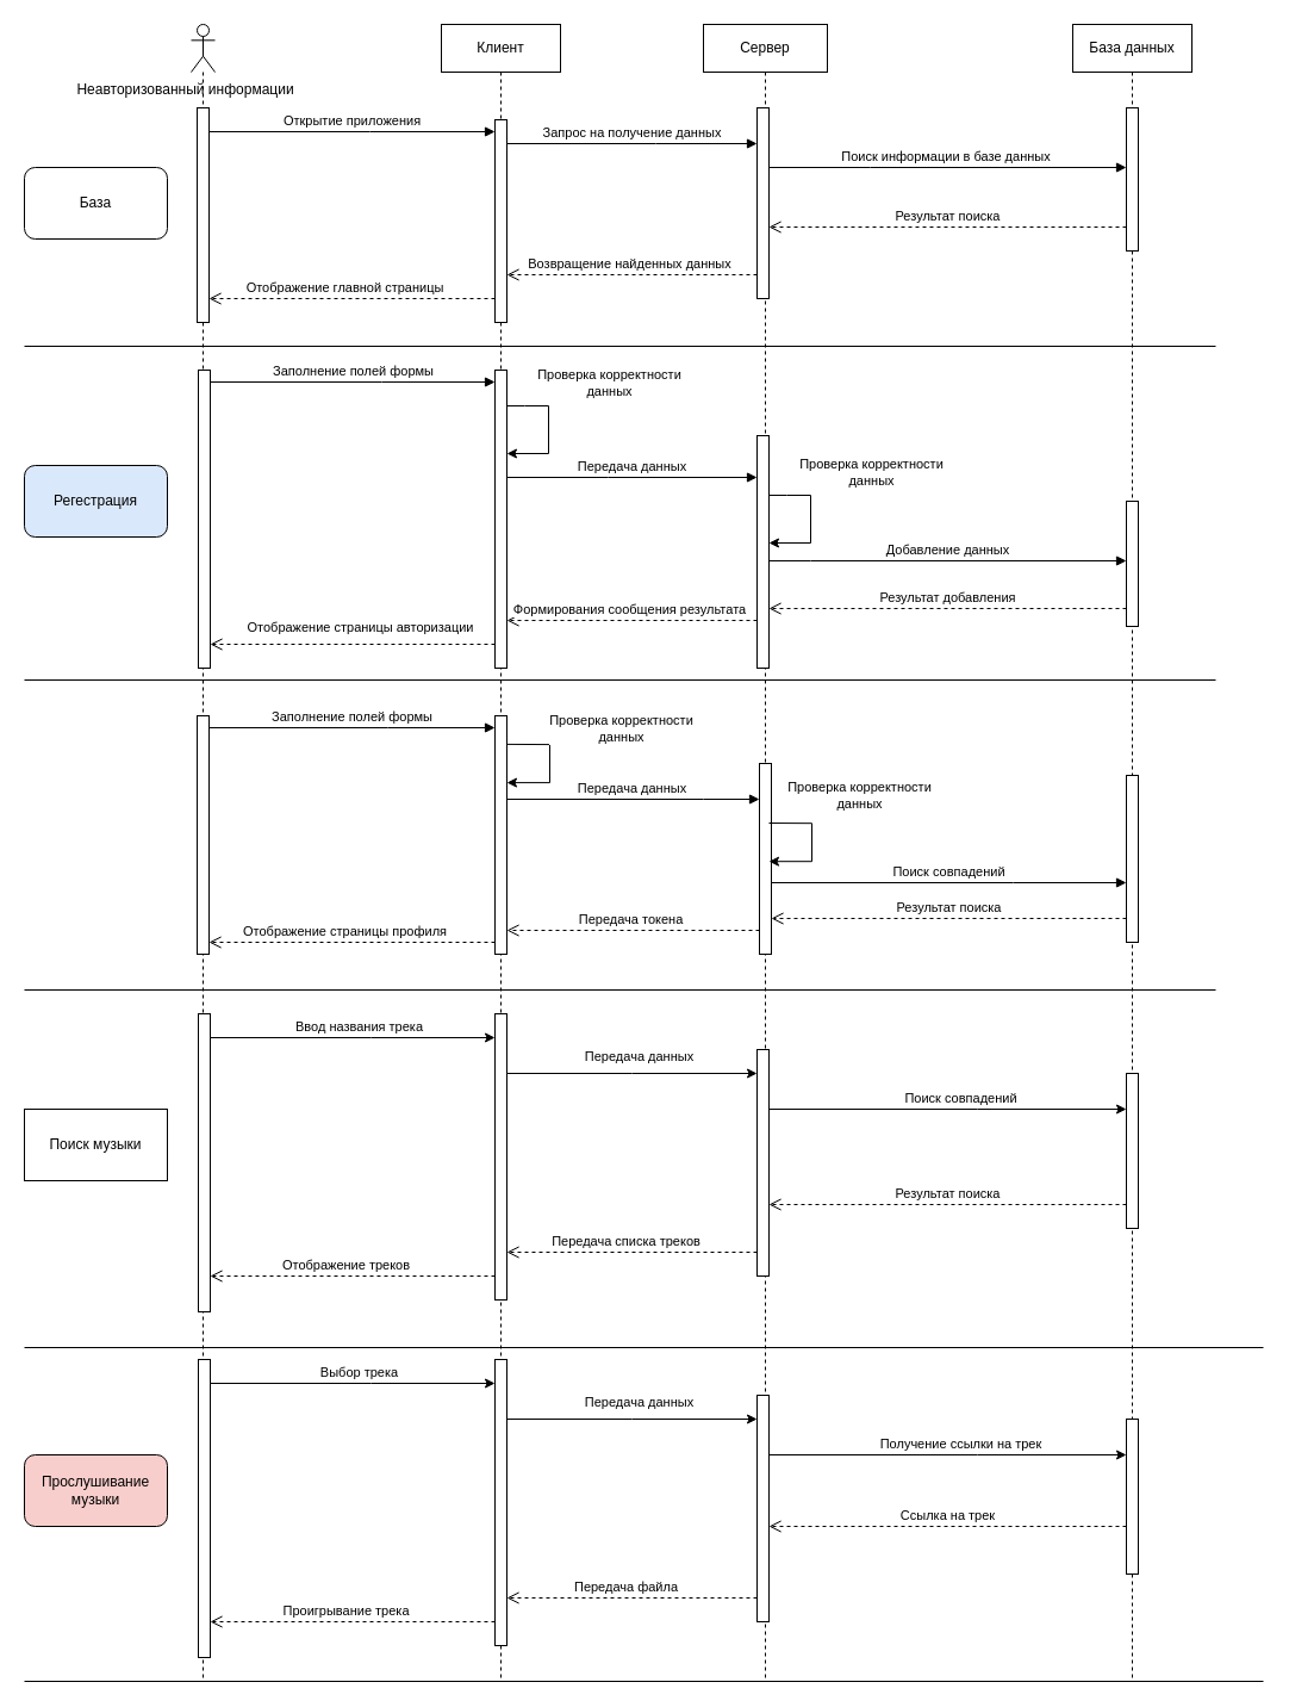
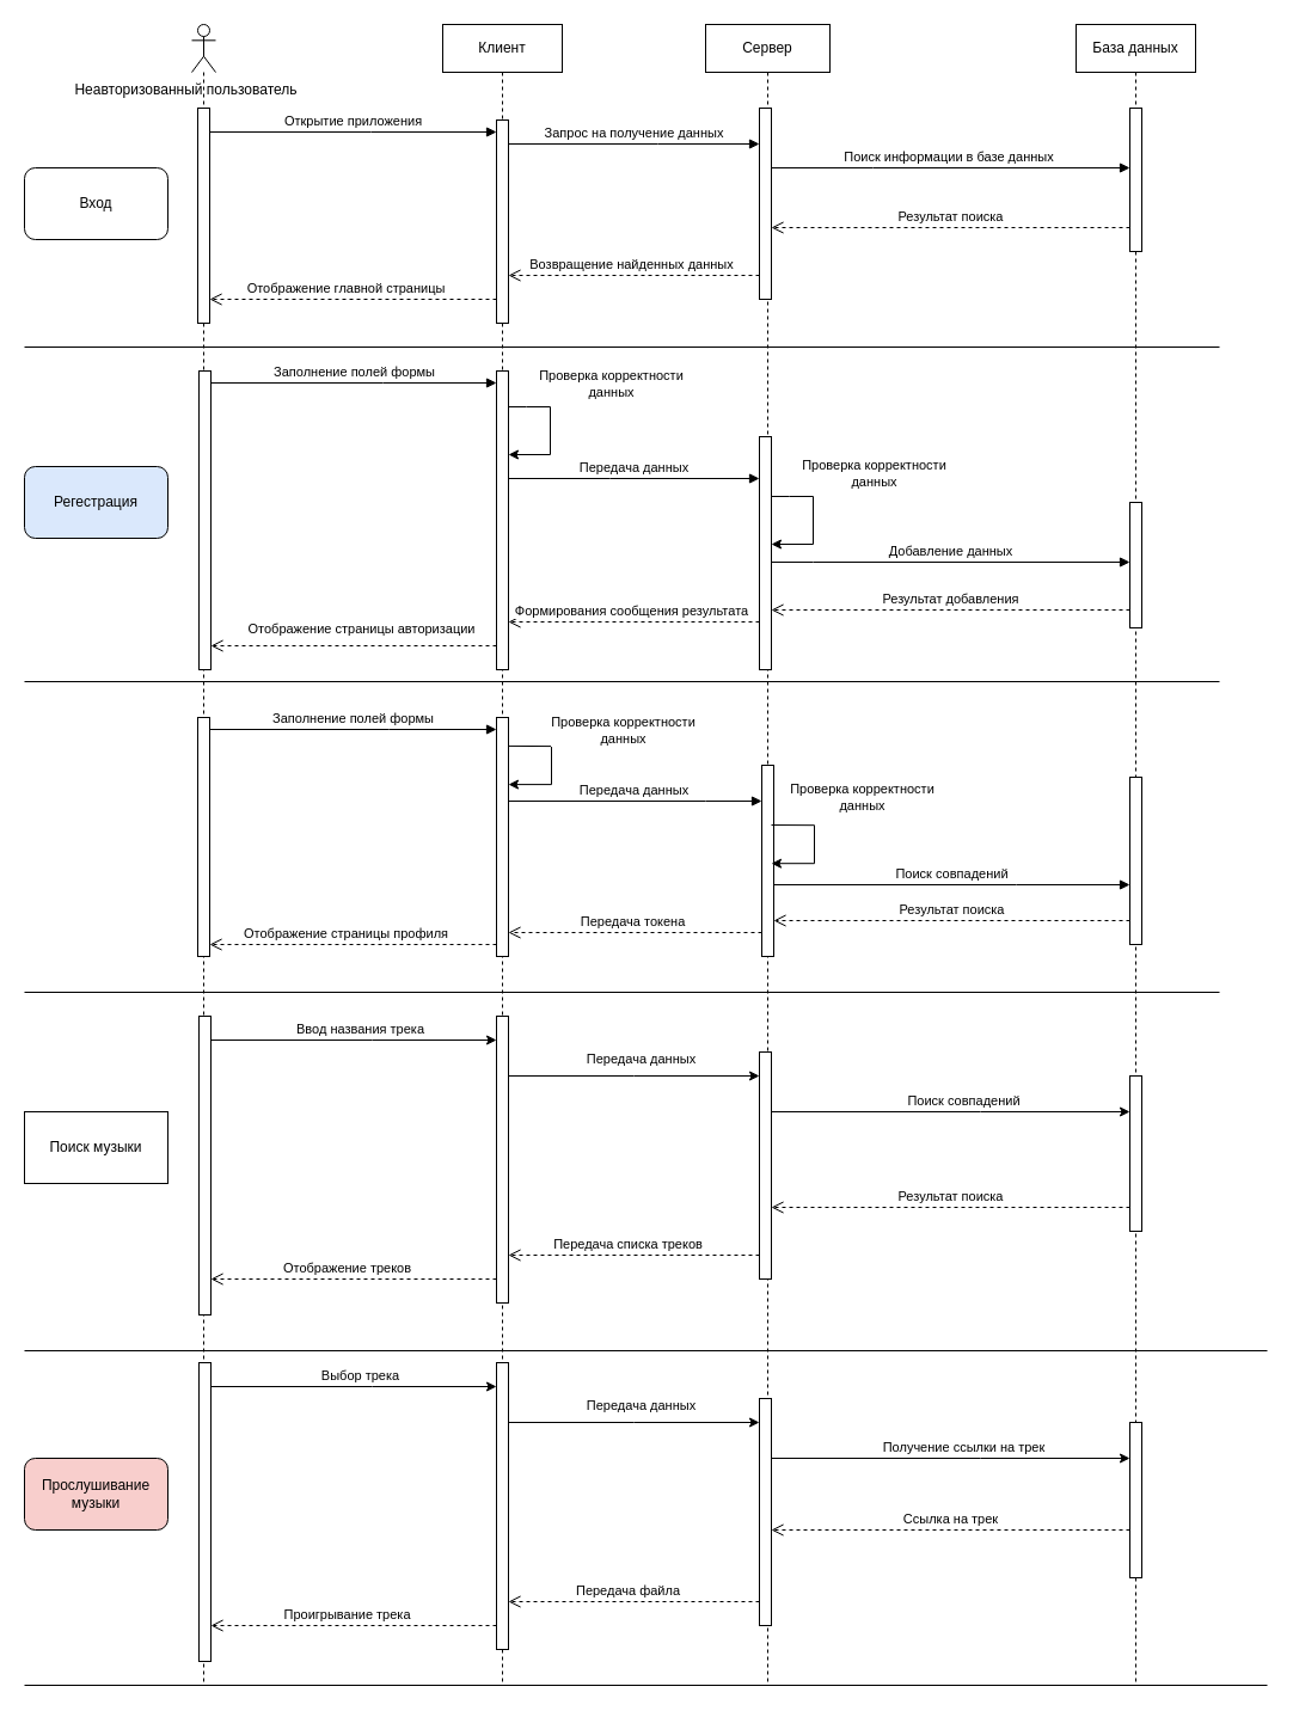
- <mxCell id="20" value="Неавторизованный информации" style="text;html=1;align=center;verticalAlign=middle;resizable=0;points=[];autosize=1;strokeColor=none;fillColor=none;" parent="1" vertex="1"><mxGeometry x="50" y="60" width="210" height="30" as="geometry" /></mxCell>
+ <mxCell id="20" value="Неавторизованный пользователь" style="text;html=1;align=center;verticalAlign=middle;resizable=0;points=[];autosize=1;strokeColor=none;fillColor=none;" parent="1" vertex="1"><mxGeometry x="50" y="60" width="210" height="30" as="geometry" /></mxCell>
- <mxCell id="37" value="База" style="rounded=1;whiteSpace=wrap;html=1;" parent="1" vertex="1"><mxGeometry x="20" y="140" width="120" height="60" as="geometry" /></mxCell>
+ <mxCell id="37" value="Вход" style="rounded=1;whiteSpace=wrap;html=1;" parent="1" vertex="1"><mxGeometry x="20" y="140" width="120" height="60" as="geometry" /></mxCell>
